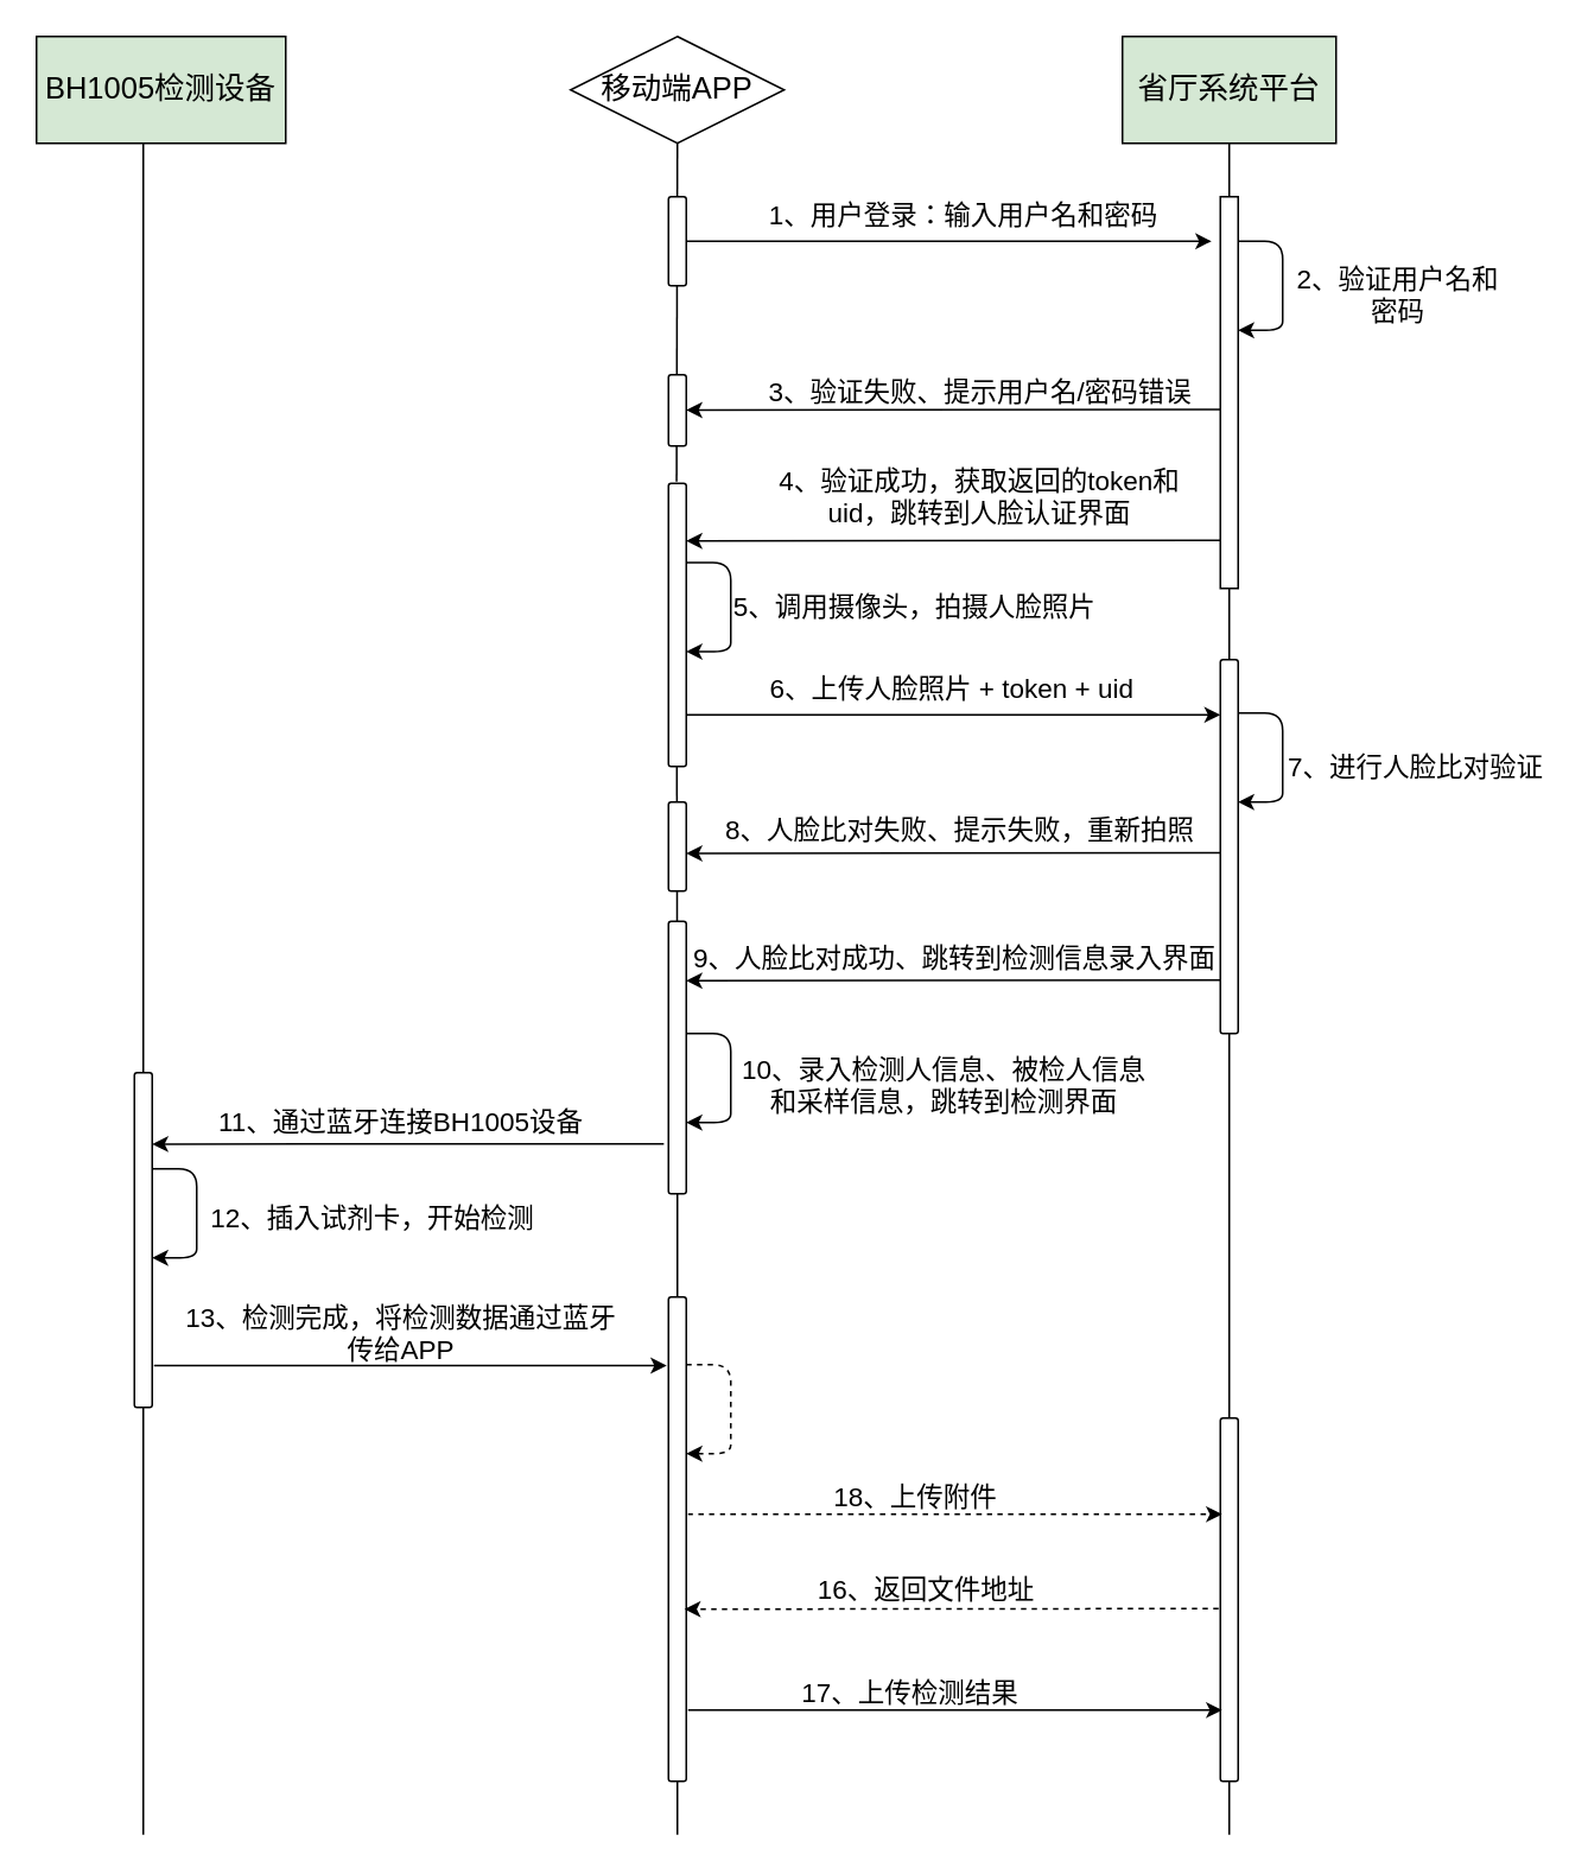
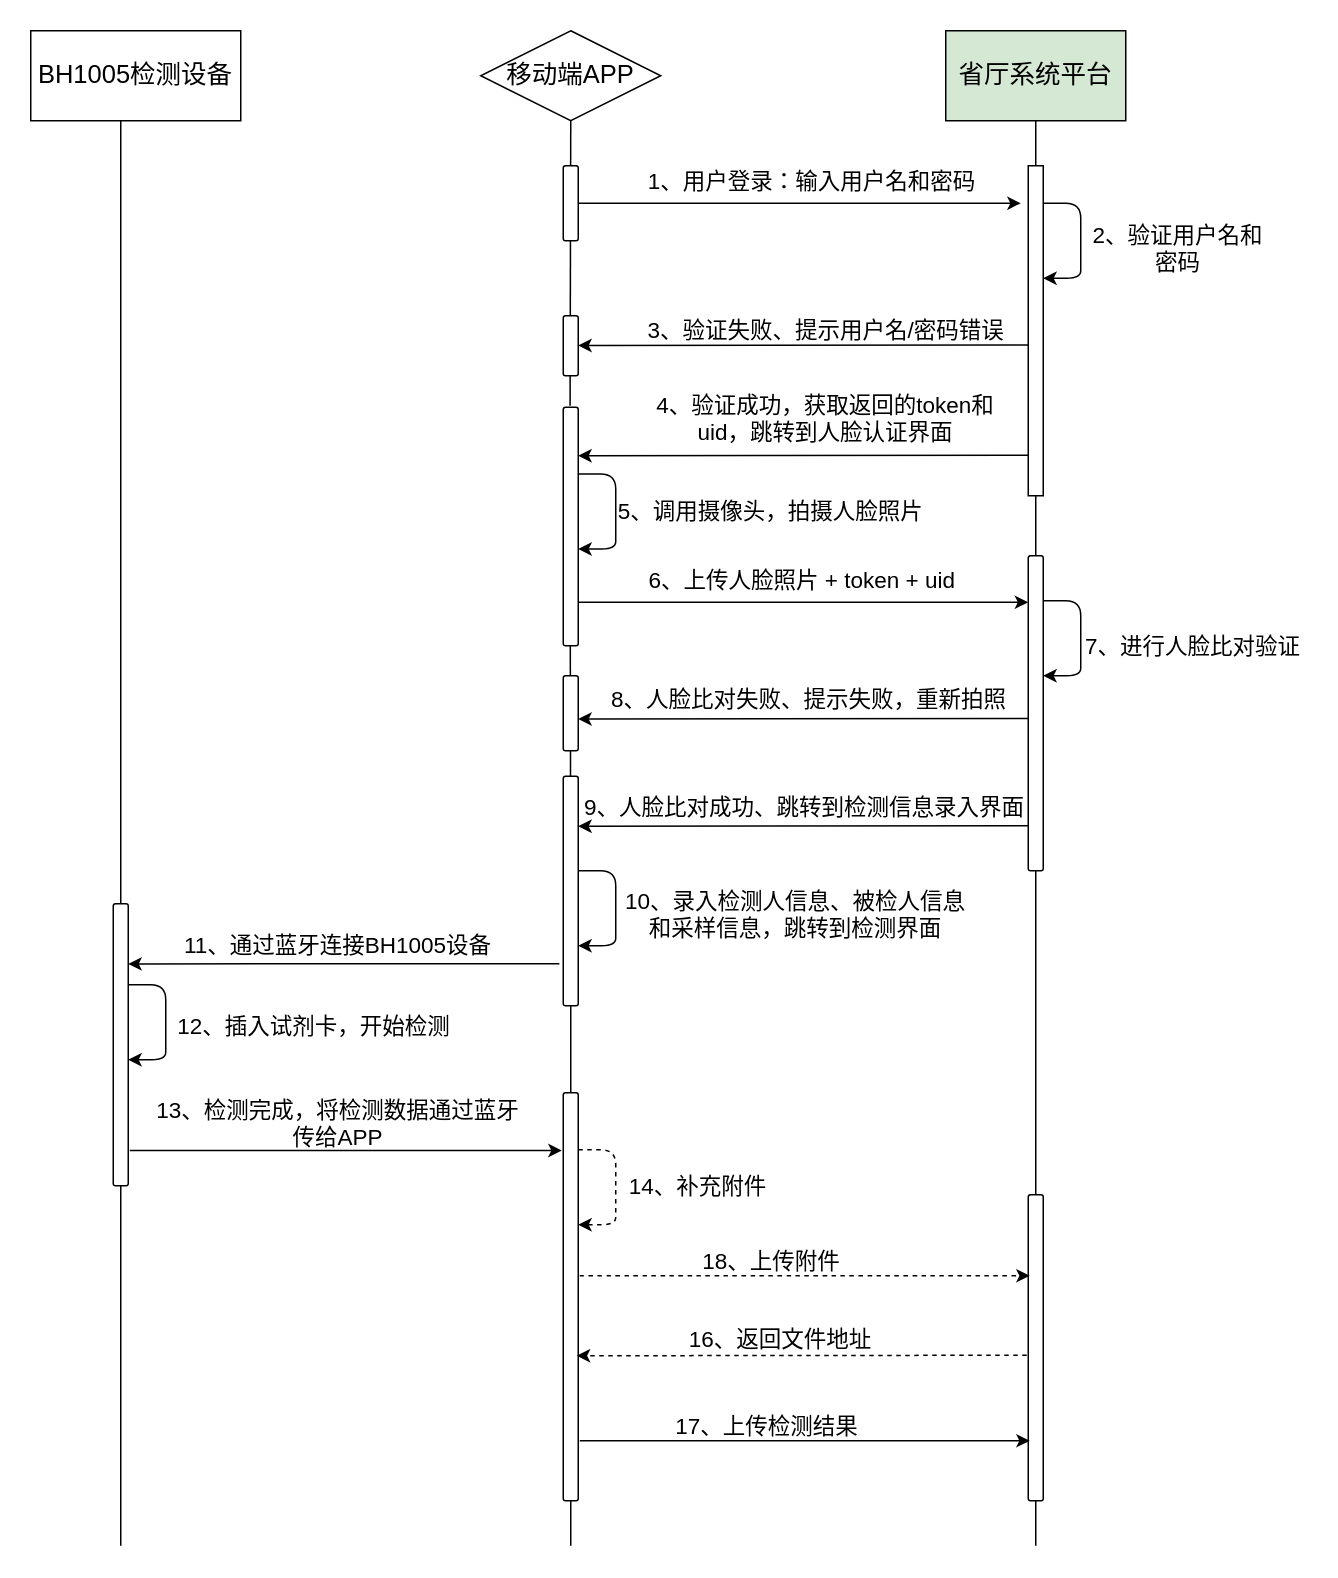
- <mxCell id="2" value="&lt;font style=&quot;font-size: 17px;&quot;&gt;BH1005检测设备&lt;/font&gt;" style="rounded=0;whiteSpace=wrap;html=1;fillColor=#d5e8d4;" parent="1" vertex="1"><mxGeometry x="20" y="20" width="140" height="60" as="geometry" /></mxCell>
+ <mxCell id="2" value="&lt;font style=&quot;font-size: 17px;&quot;&gt;BH1005检测设备&lt;/font&gt;" style="rounded=0;whiteSpace=wrap;html=1;" parent="1" vertex="1"><mxGeometry x="20" y="20" width="140" height="60" as="geometry" /></mxCell>
+ <mxCell id="47" value="&lt;font style=&quot;font-size: 15px;&quot;&gt;14、补充附件&lt;/font&gt;" style="text;html=1;strokeColor=none;fillColor=none;align=center;verticalAlign=middle;whiteSpace=wrap;rounded=0;" parent="1" vertex="1"><mxGeometry x="410" y="780" width="110" height="20" as="geometry" /></mxCell>
